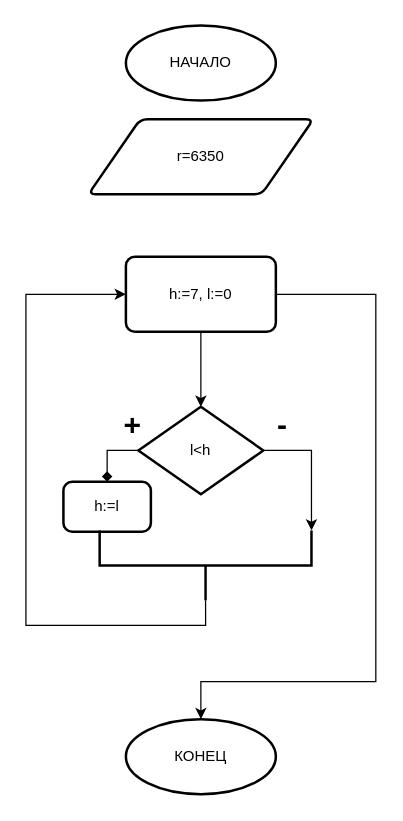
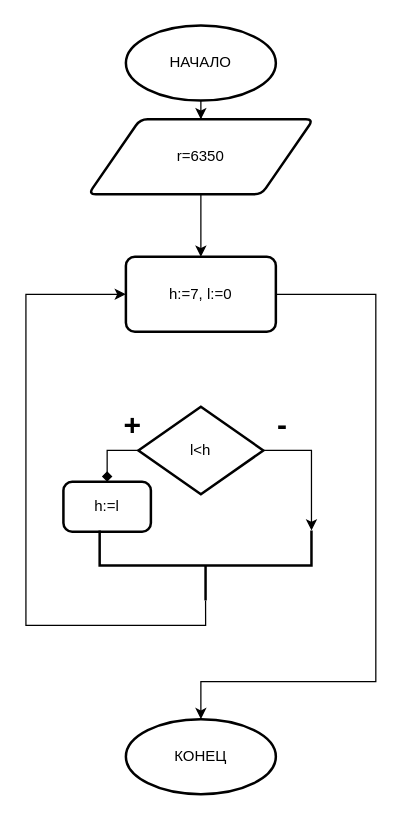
+ <mxCell id="2" value="" style="edgeStyle=orthogonalEdgeStyle;rounded=0;orthogonalLoop=1;jettySize=auto;html=1;" edge="1" parent="1" source="3" target="5"><mxGeometry relative="1" as="geometry" /></mxCell>
+ <mxCell id="4" value="" style="edgeStyle=orthogonalEdgeStyle;rounded=0;orthogonalLoop=1;jettySize=auto;html=1;" edge="1" parent="1" source="5" target="8"><mxGeometry relative="1" as="geometry" /></mxCell>
- <mxCell id="6" style="edgeStyle=orthogonalEdgeStyle;rounded=0;orthogonalLoop=1;jettySize=auto;html=1;exitX=0.5;exitY=1;exitDx=0;exitDy=0;entryX=0.5;entryY=0;entryDx=0;entryDy=0;entryPerimeter=0;" edge="1" parent="1" source="8" target="10"><mxGeometry relative="1" as="geometry" /></mxCell>
